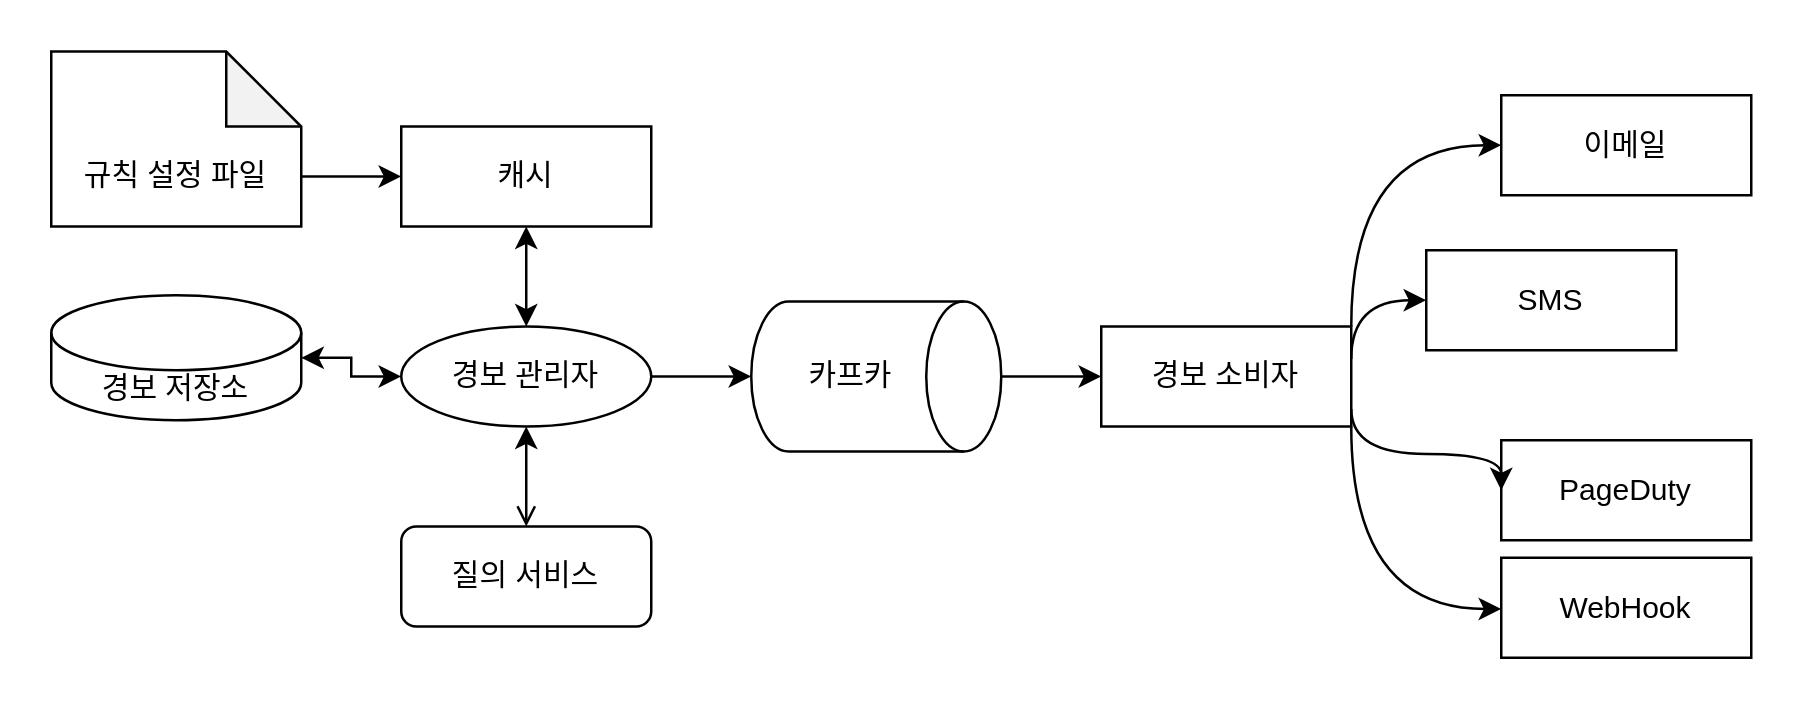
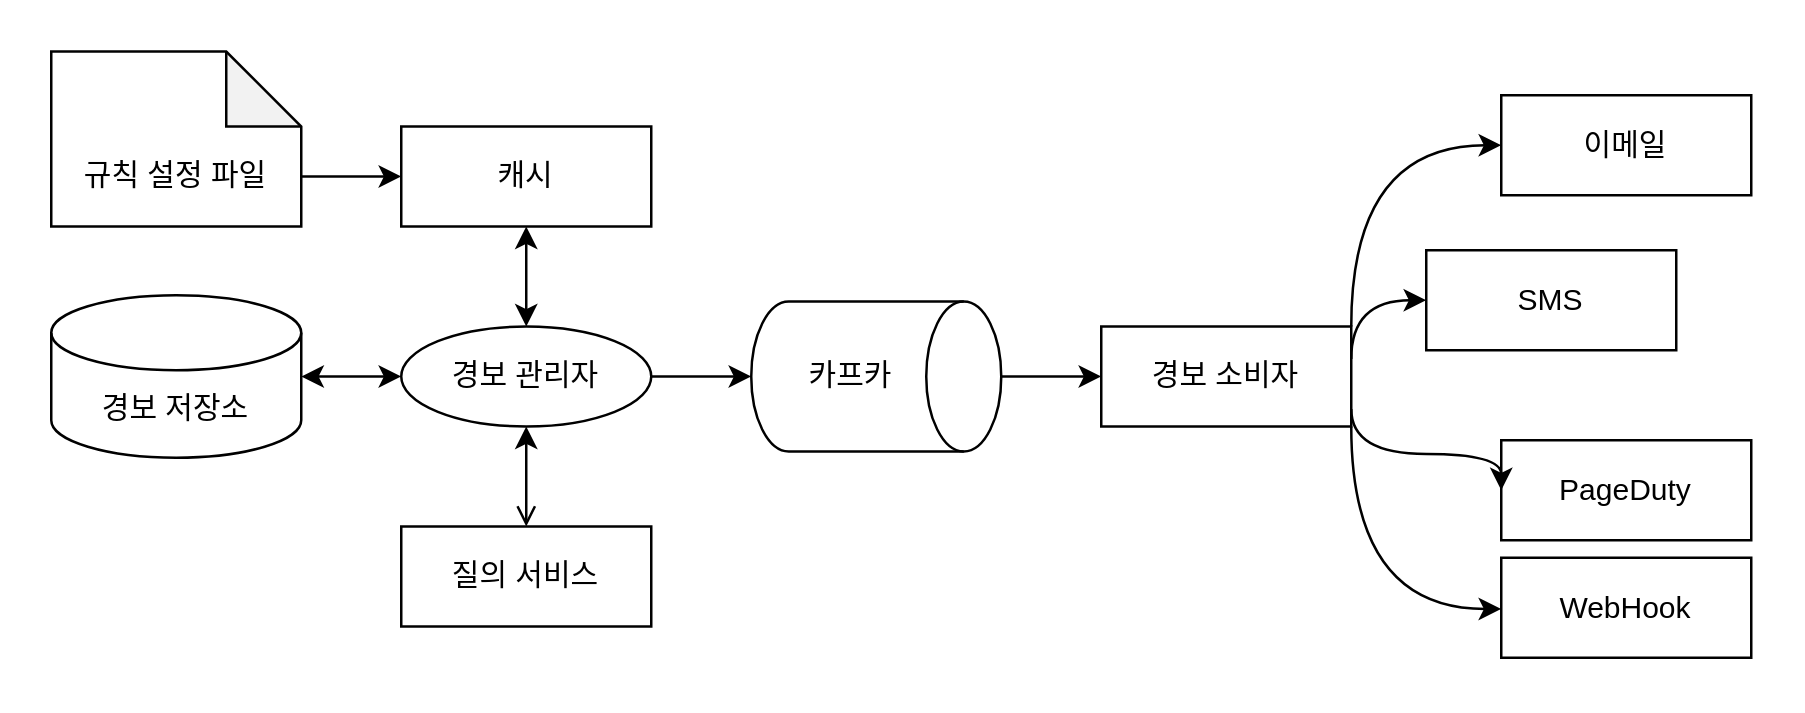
- <mxCell id="8" value="경보 저장소" style="shape=cylinder3;whiteSpace=wrap;html=1;boundedLbl=1;backgroundOutline=1;size=15;" vertex="1" parent="1"><mxGeometry x="20" y="117.5" width="100" height="50" as="geometry" /></mxCell>
+ <mxCell id="8" value="경보 저장소" style="shape=cylinder3;whiteSpace=wrap;html=1;boundedLbl=1;backgroundOutline=1;size=15;" vertex="1" parent="1"><mxGeometry x="20" y="117.5" width="100" height="65" as="geometry" /></mxCell>
- <mxCell id="6" value="질의 서비스" style="whiteSpace=wrap;html=1;rounded=1;" vertex="1" parent="1"><mxGeometry x="160" y="210" width="100" height="40" as="geometry" /></mxCell>
+ <mxCell id="6" value="질의 서비스" style="rounded=0;whiteSpace=wrap;html=1;" vertex="1" parent="1"><mxGeometry x="160" y="210" width="100" height="40" as="geometry" /></mxCell>
